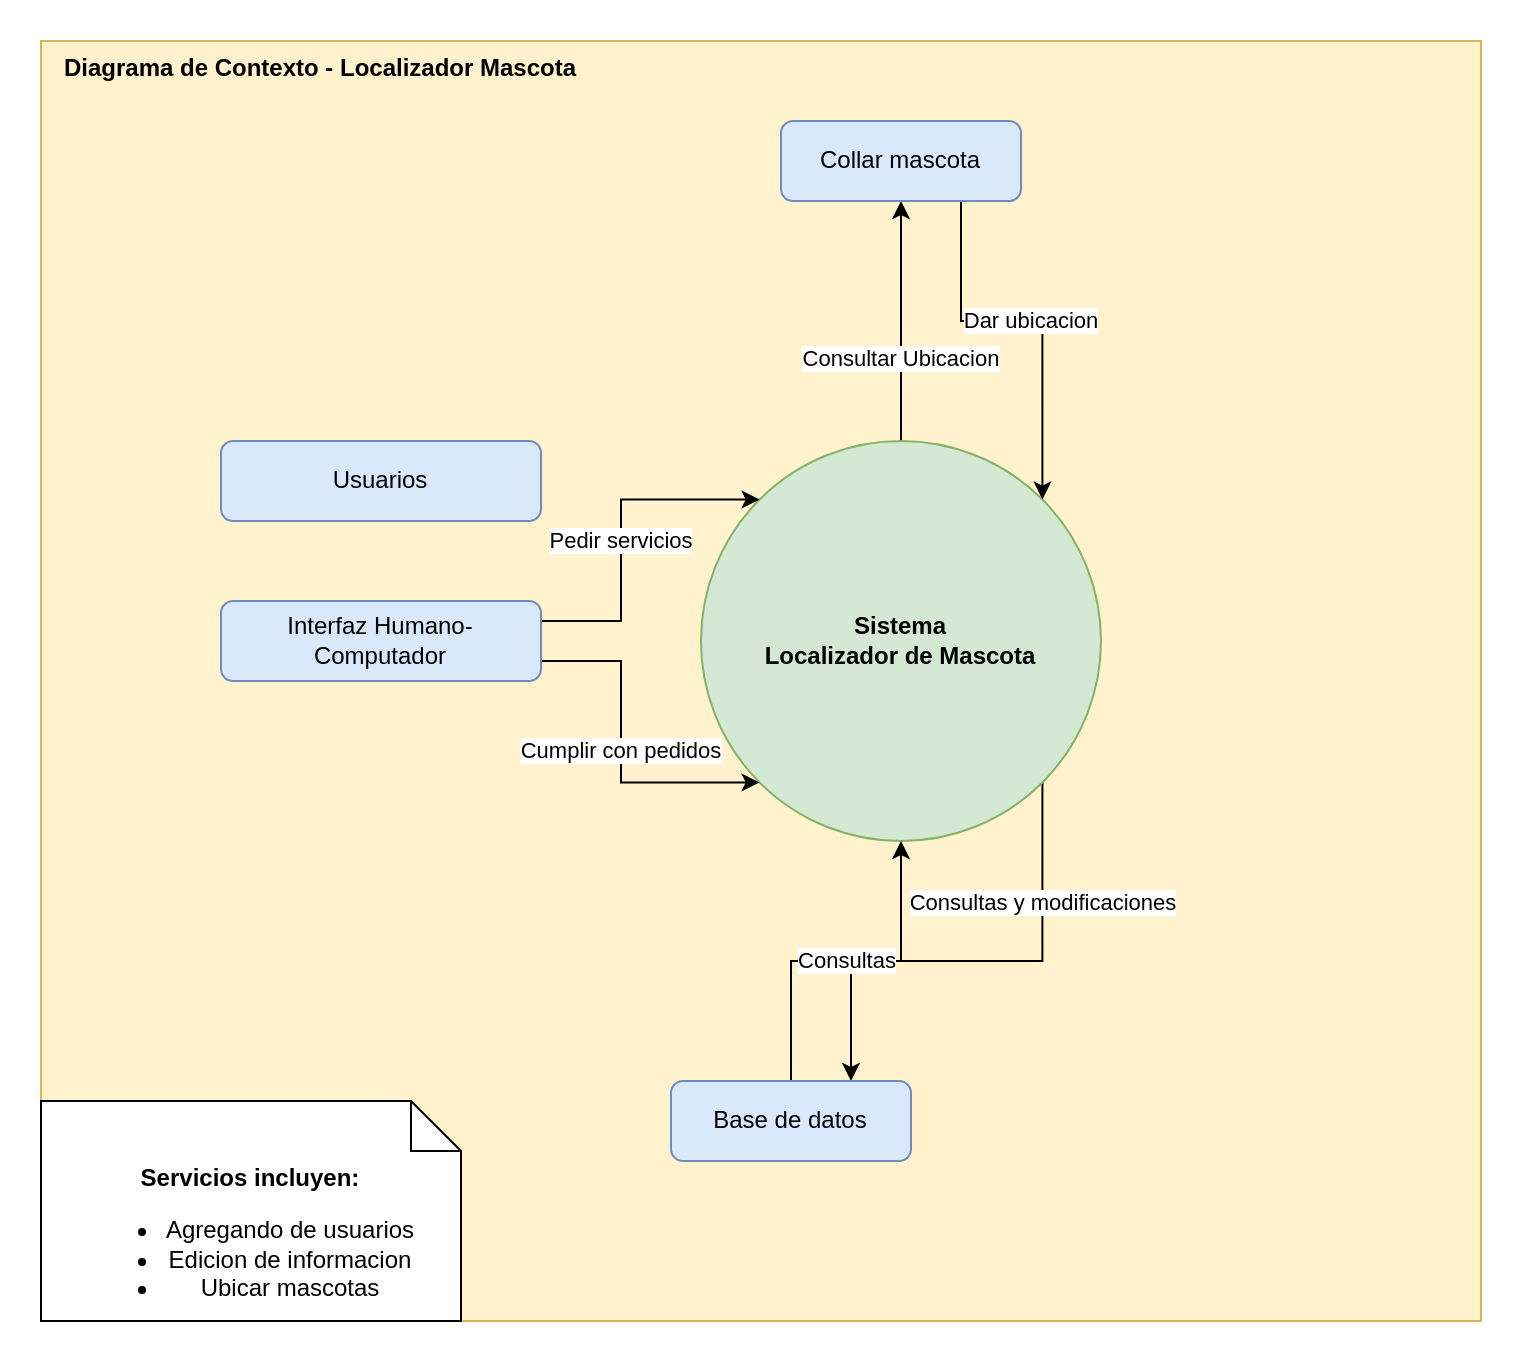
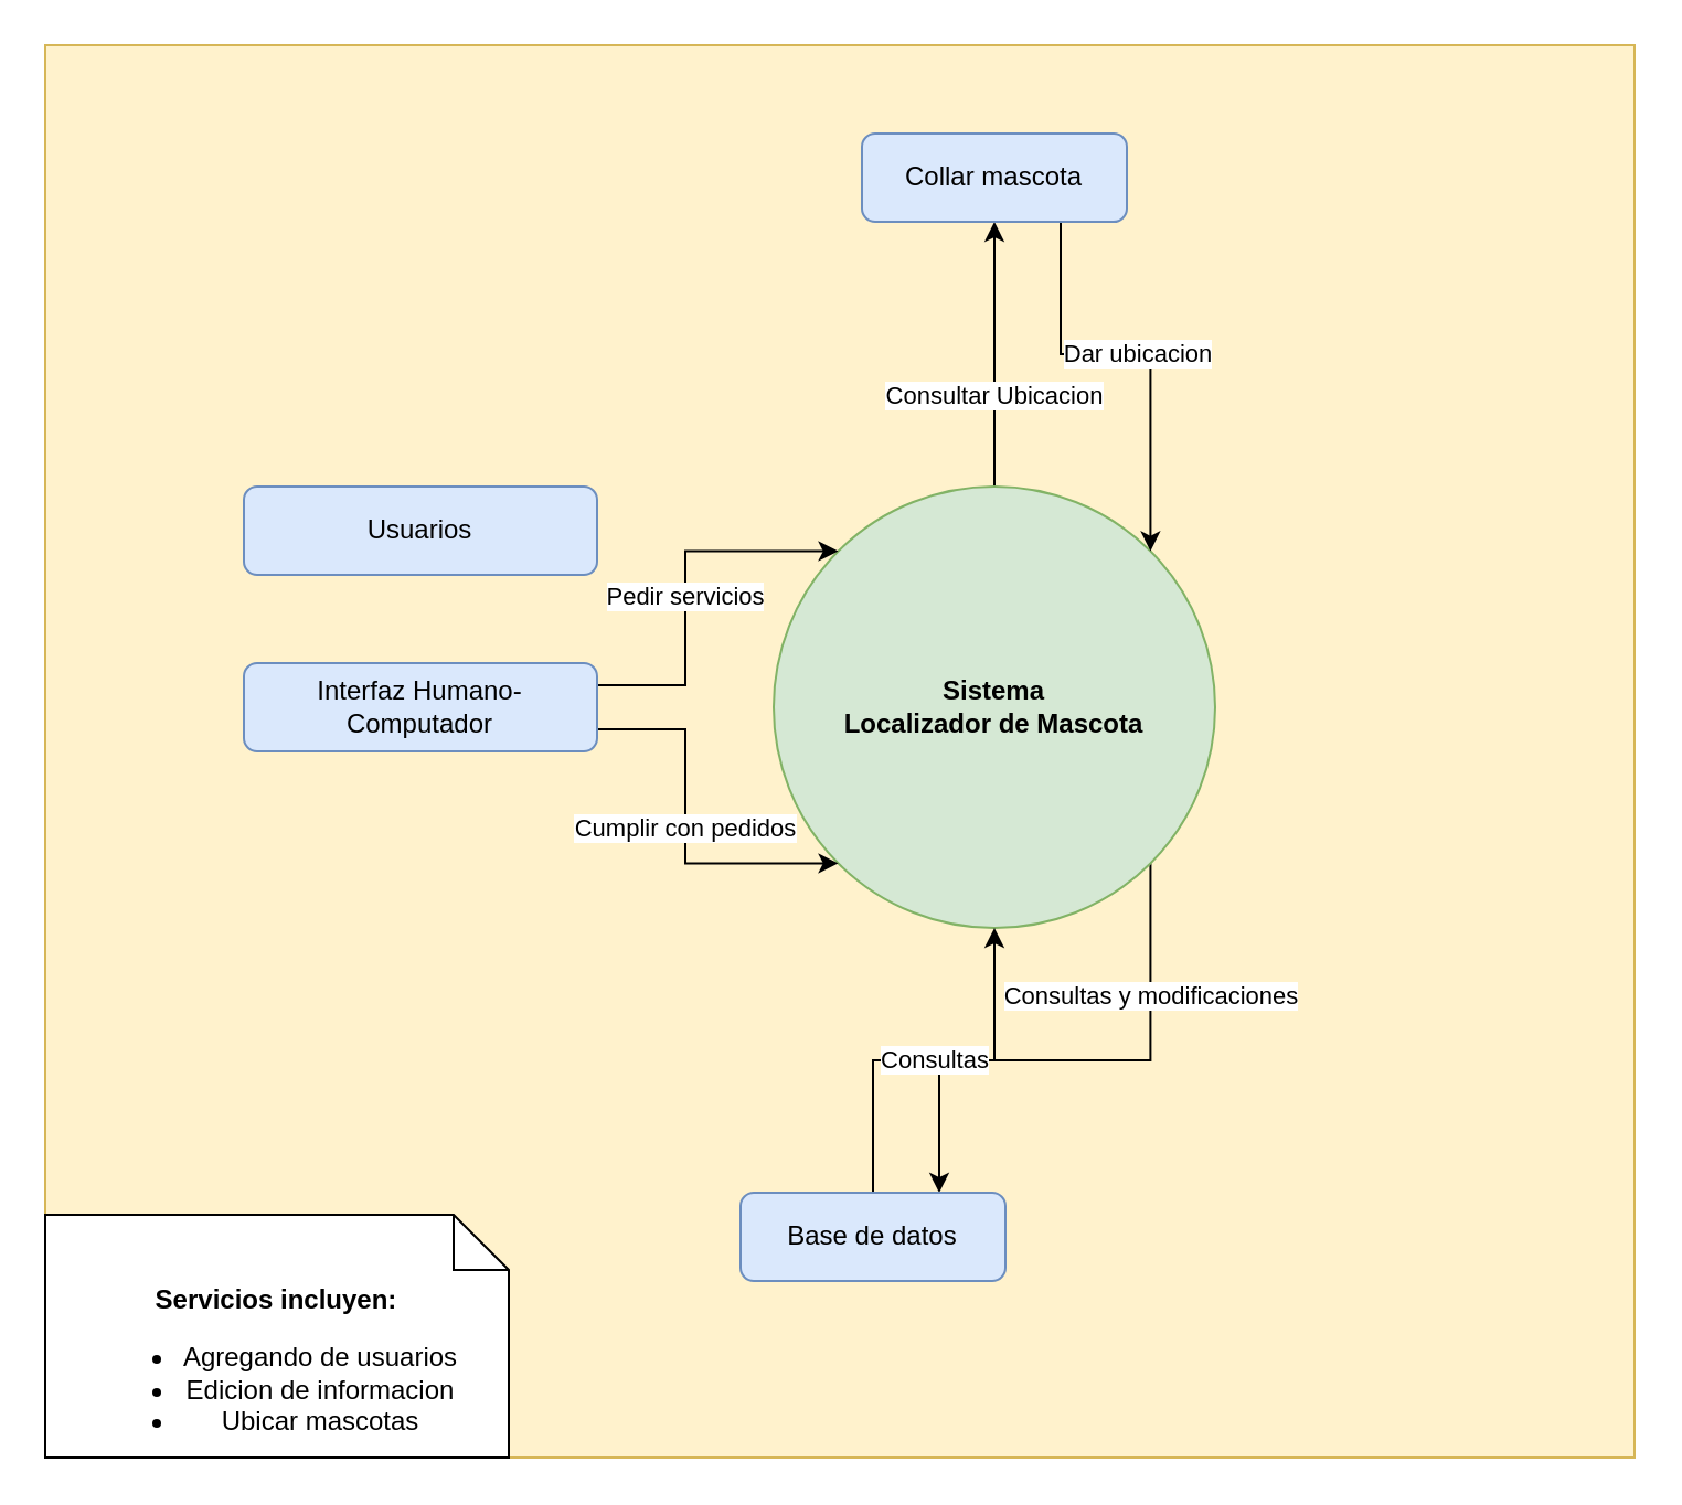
- <mxCell id="14" value="Diagrama de Contexto - Localizador Mascota" style="text;align=center;fontStyle=1;verticalAlign=middle;spacingLeft=3;spacingRight=3;strokeColor=none;rotatable=0;points=[[0,0.5],[1,0.5]];portConstraint=eastwest;" parent="1" vertex="1"><mxGeometry x="20" y="20" width="280" height="26" as="geometry" /></mxCell>
